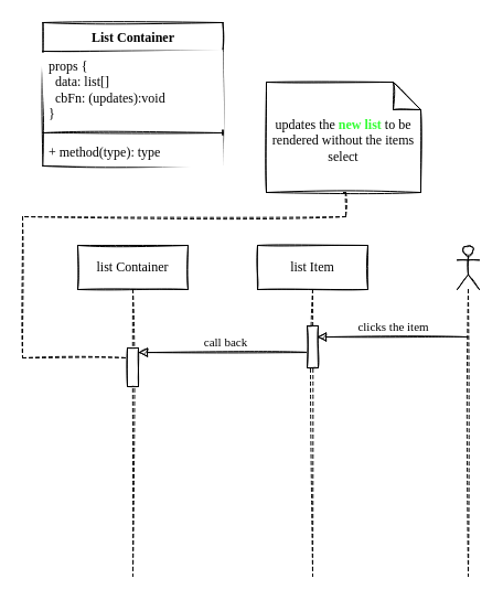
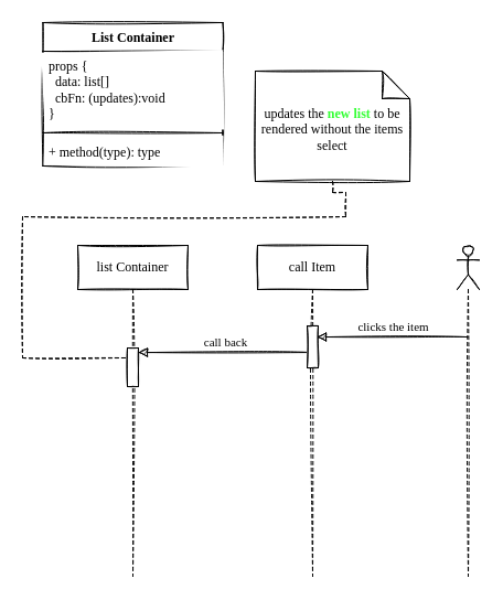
- <mxCell id="10" value="updates the &lt;font color=&quot;#33ff33&quot;&gt;&lt;b&gt;new list &lt;/b&gt;&lt;/font&gt;to be rendered without the items select" style="shape=note2;boundedLbl=1;whiteSpace=wrap;html=1;size=25;verticalAlign=top;align=center;sketch=1;fontFamily=Lucida Console;" vertex="1" parent="1"><mxGeometry x="241" y="74" width="140" height="100" as="geometry" /></mxCell>
+ <mxCell id="10" value="updates the &lt;font color=&quot;#33ff33&quot;&gt;&lt;b&gt;new list &lt;/b&gt;&lt;/font&gt;to be rendered without the items select" style="shape=note2;boundedLbl=1;whiteSpace=wrap;html=1;size=25;verticalAlign=top;align=center;sketch=1;fontFamily=Lucida Console;" vertex="1" parent="1"><mxGeometry x="231" y="64" width="140" height="100" as="geometry" /></mxCell>
- <mxCell id="5" value="list Item" style="shape=umlLifeline;perimeter=lifelinePerimeter;whiteSpace=wrap;html=1;container=1;collapsible=0;recursiveResize=0;outlineConnect=0;sketch=1;fontFamily=Lucida Console;" vertex="1" parent="1"><mxGeometry x="233" y="222" width="100" height="300" as="geometry" /></mxCell>
+ <mxCell id="5" value="call Item" style="shape=umlLifeline;perimeter=lifelinePerimeter;whiteSpace=wrap;html=1;container=1;collapsible=0;recursiveResize=0;outlineConnect=0;sketch=1;fontFamily=Lucida Console;" vertex="1" parent="1"><mxGeometry x="233" y="222" width="100" height="300" as="geometry" /></mxCell>
